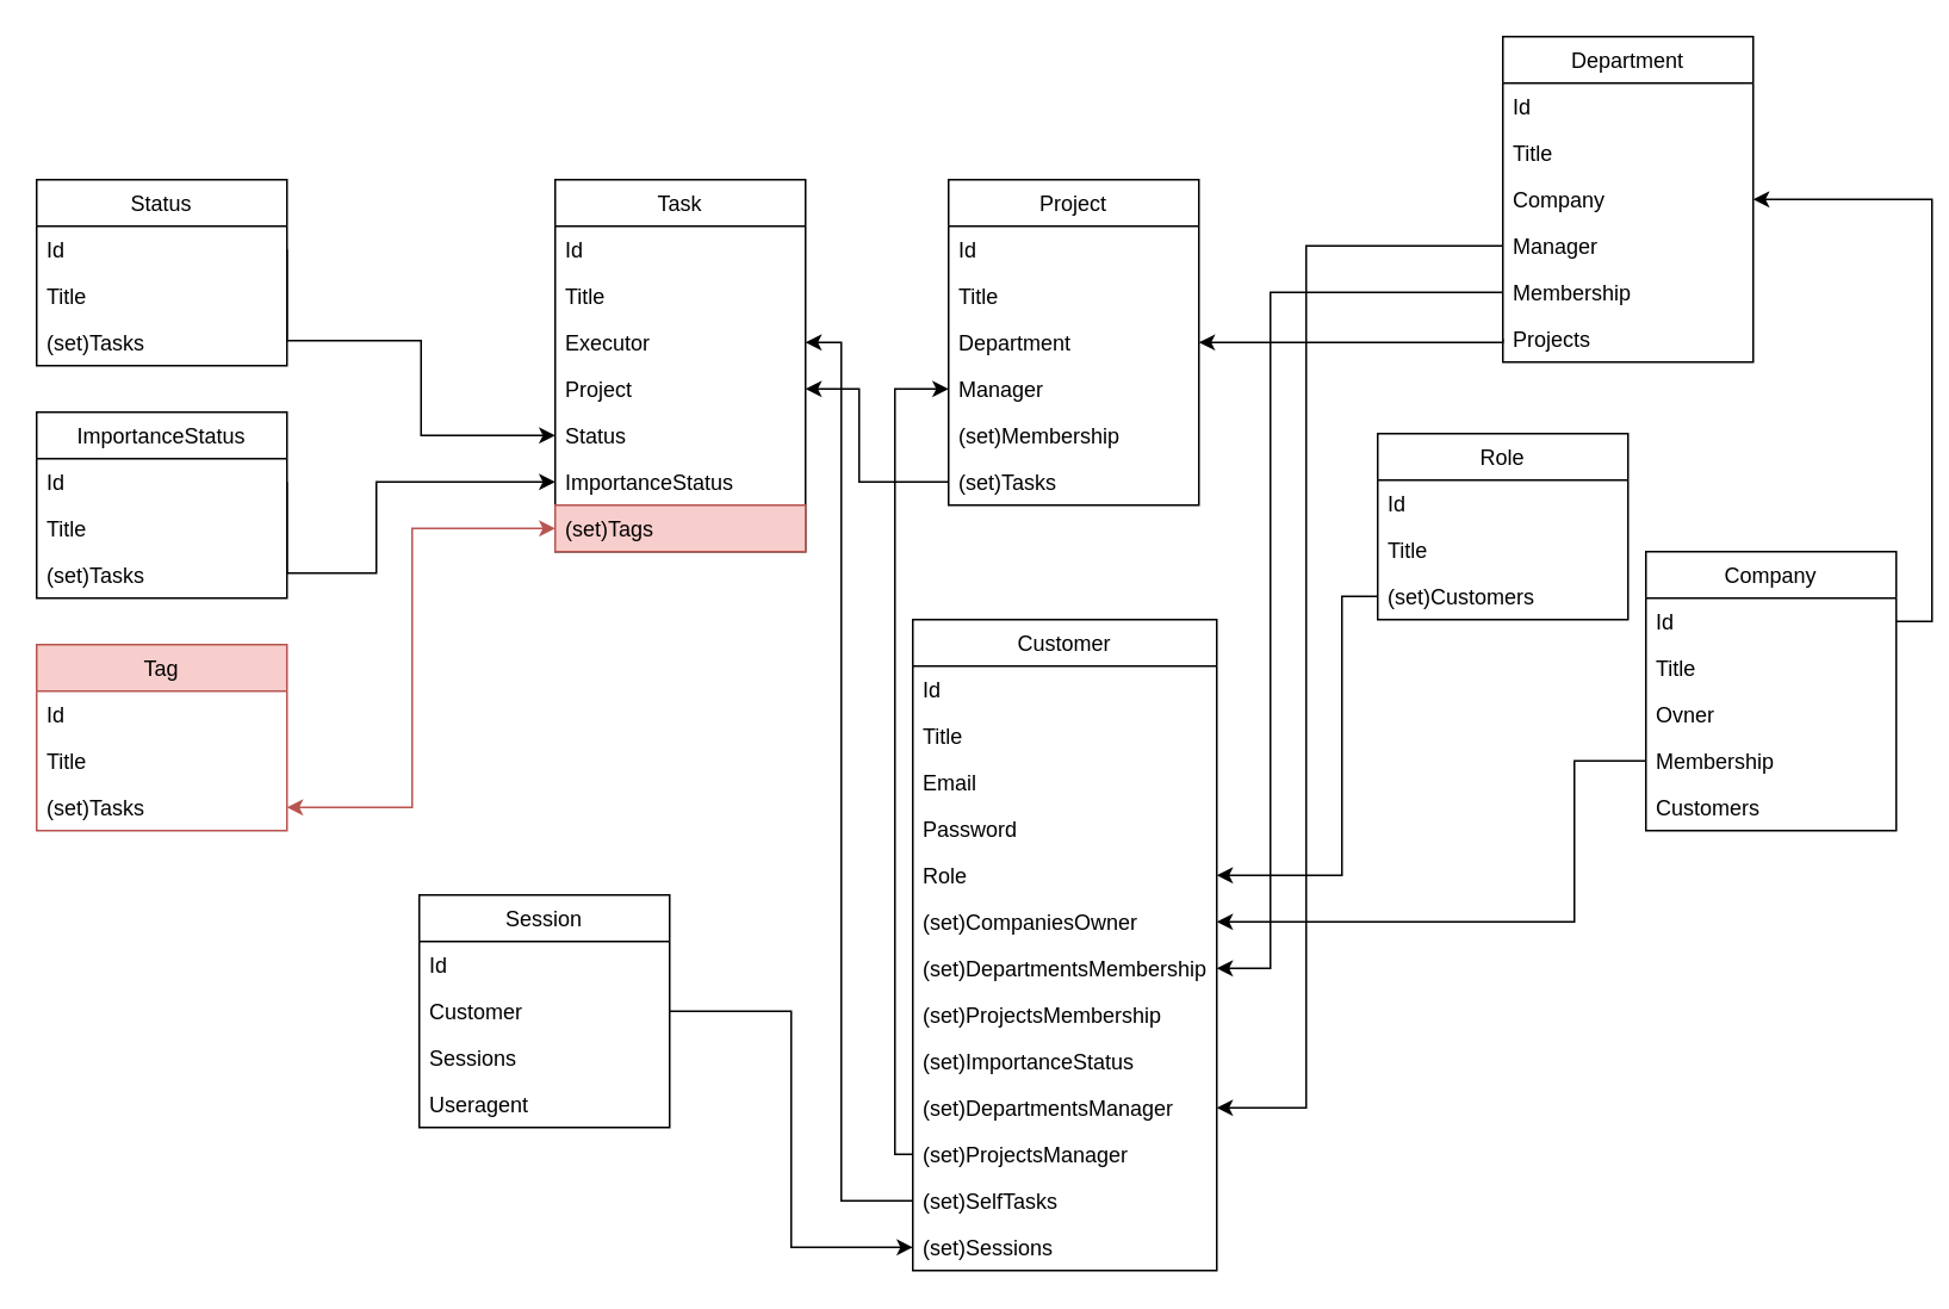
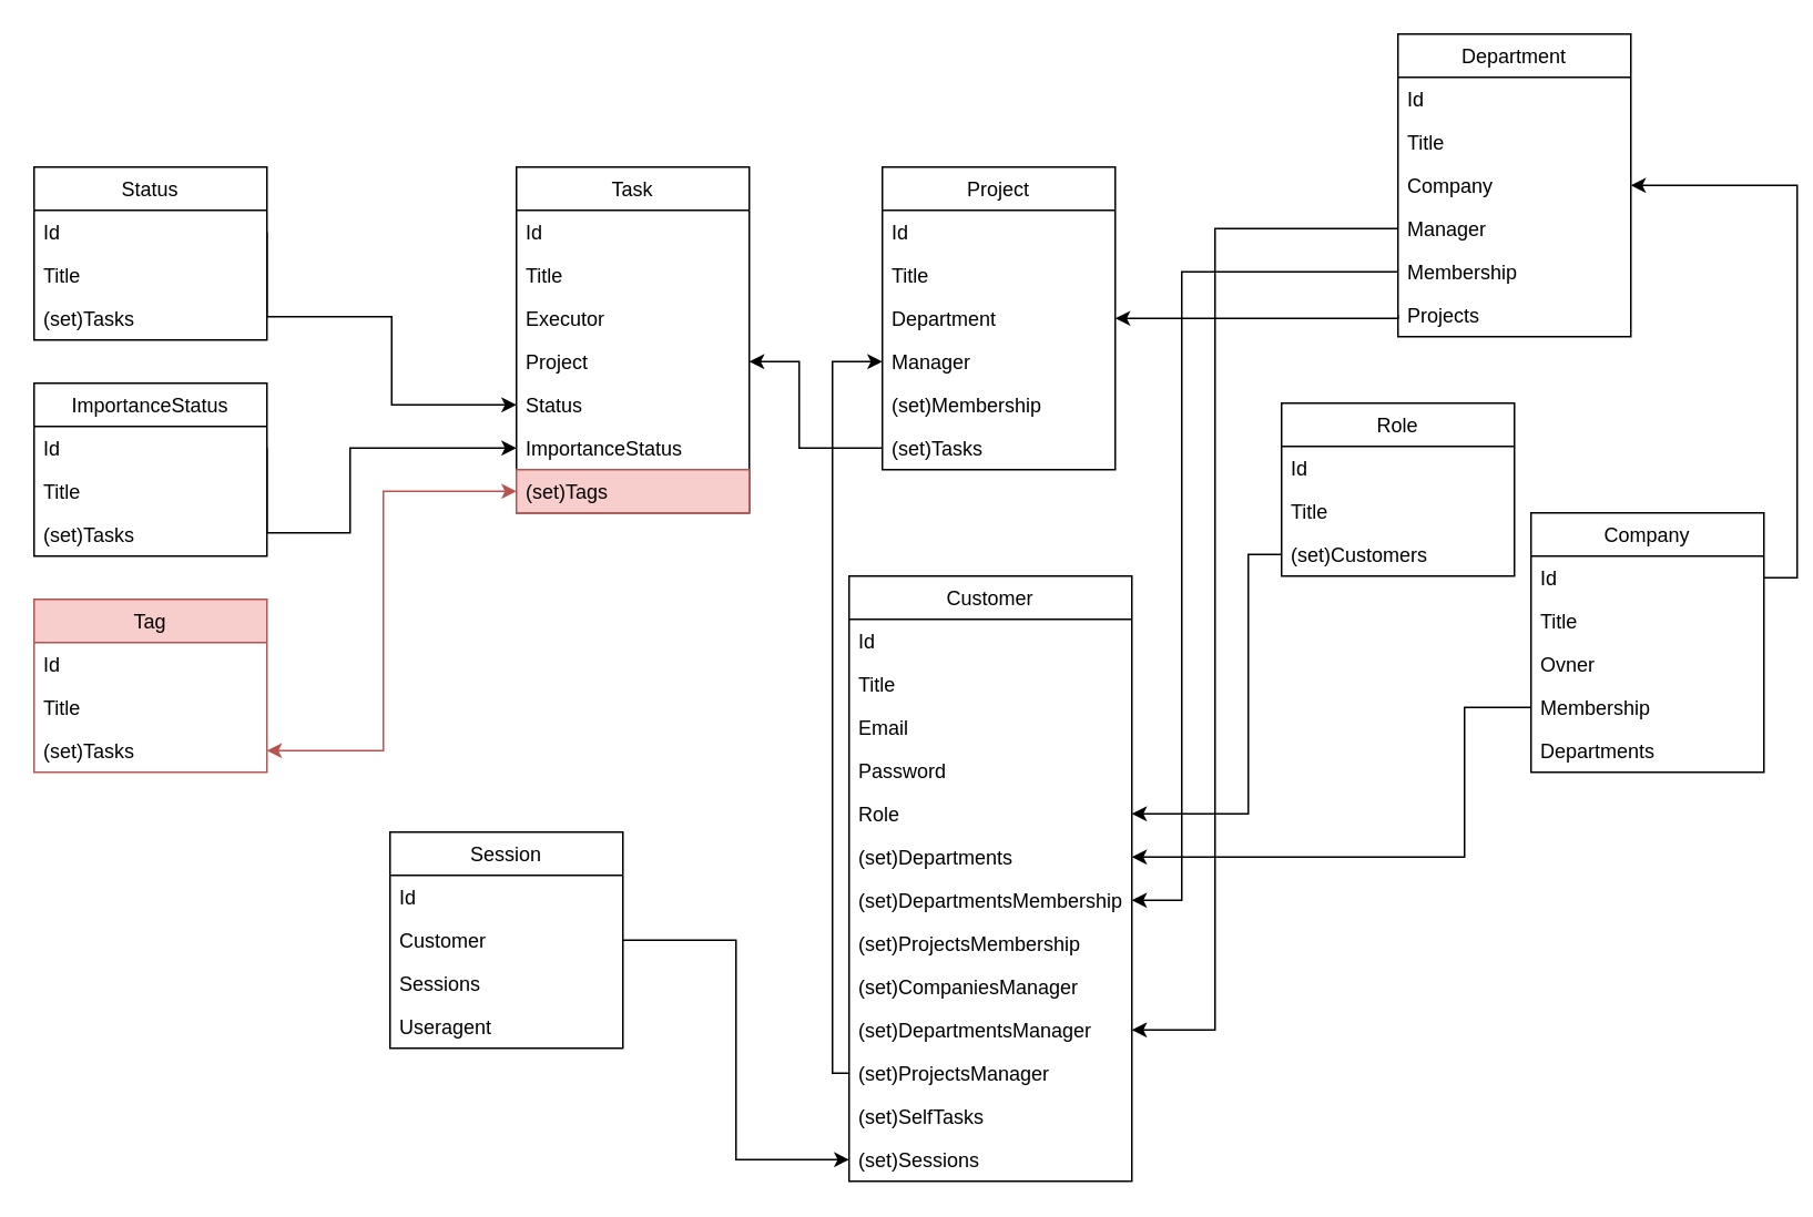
- <mxCell id="67" style="edgeStyle=orthogonalEdgeStyle;rounded=0;orthogonalLoop=1;jettySize=auto;html=1;startArrow=none;startFill=0;" parent="1" source="59" target="13" edge="1"><mxGeometry relative="1" as="geometry"><Array as="points"><mxPoint x="470" y="671" /><mxPoint x="470" y="191" /></Array></mxGeometry></mxCell>
- <mxCell id="45" value="Customers" style="text;strokeColor=none;fillColor=none;align=left;verticalAlign=top;spacingLeft=4;spacingRight=4;overflow=hidden;rotatable=0;points=[[0,0.5],[1,0.5]];portConstraint=eastwest;" parent="40" vertex="1"><mxGeometry y="130" width="140" height="26" as="geometry" /></mxCell>
+ <mxCell id="45" value="Departments" style="text;strokeColor=none;fillColor=none;align=left;verticalAlign=top;spacingLeft=4;spacingRight=4;overflow=hidden;rotatable=0;points=[[0,0.5],[1,0.5]];portConstraint=eastwest;" parent="40" vertex="1"><mxGeometry y="130" width="140" height="26" as="geometry" /></mxCell>
- <mxCell id="53" value="(set)CompaniesOwner" style="text;strokeColor=none;fillColor=none;align=left;verticalAlign=top;spacingLeft=4;spacingRight=4;overflow=hidden;rotatable=0;points=[[0,0.5],[1,0.5]];portConstraint=eastwest;" parent="47" vertex="1"><mxGeometry y="156" width="170" height="26" as="geometry" /></mxCell>
+ <mxCell id="53" value="(set)Departments" style="text;strokeColor=none;fillColor=none;align=left;verticalAlign=top;spacingLeft=4;spacingRight=4;overflow=hidden;rotatable=0;points=[[0,0.5],[1,0.5]];portConstraint=eastwest;" parent="47" vertex="1"><mxGeometry y="156" width="170" height="26" as="geometry" /></mxCell>
- <mxCell id="56" value="(set)ImportanceStatus" style="text;strokeColor=none;fillColor=none;align=left;verticalAlign=top;spacingLeft=4;spacingRight=4;overflow=hidden;rotatable=0;points=[[0,0.5],[1,0.5]];portConstraint=eastwest;" parent="47" vertex="1"><mxGeometry y="234" width="170" height="26" as="geometry" /></mxCell>
+ <mxCell id="56" value="(set)CompaniesManager" style="text;strokeColor=none;fillColor=none;align=left;verticalAlign=top;spacingLeft=4;spacingRight=4;overflow=hidden;rotatable=0;points=[[0,0.5],[1,0.5]];portConstraint=eastwest;" parent="47" vertex="1"><mxGeometry y="234" width="170" height="26" as="geometry" /></mxCell>
